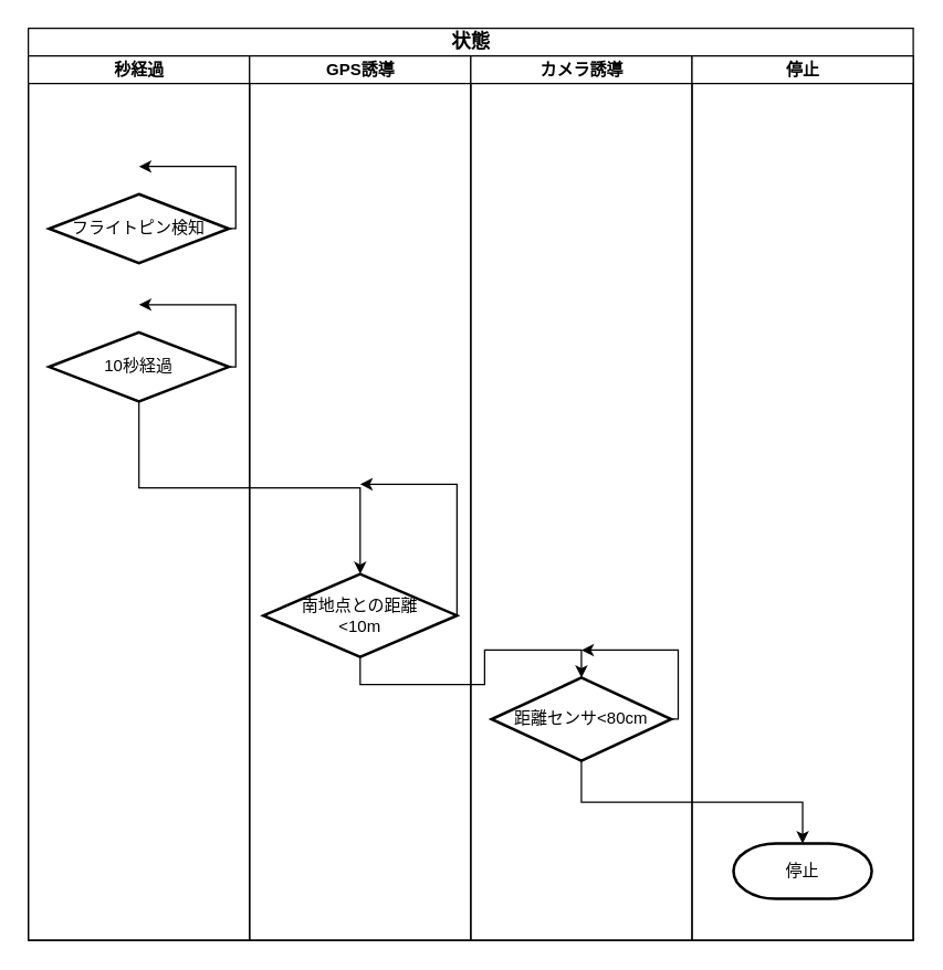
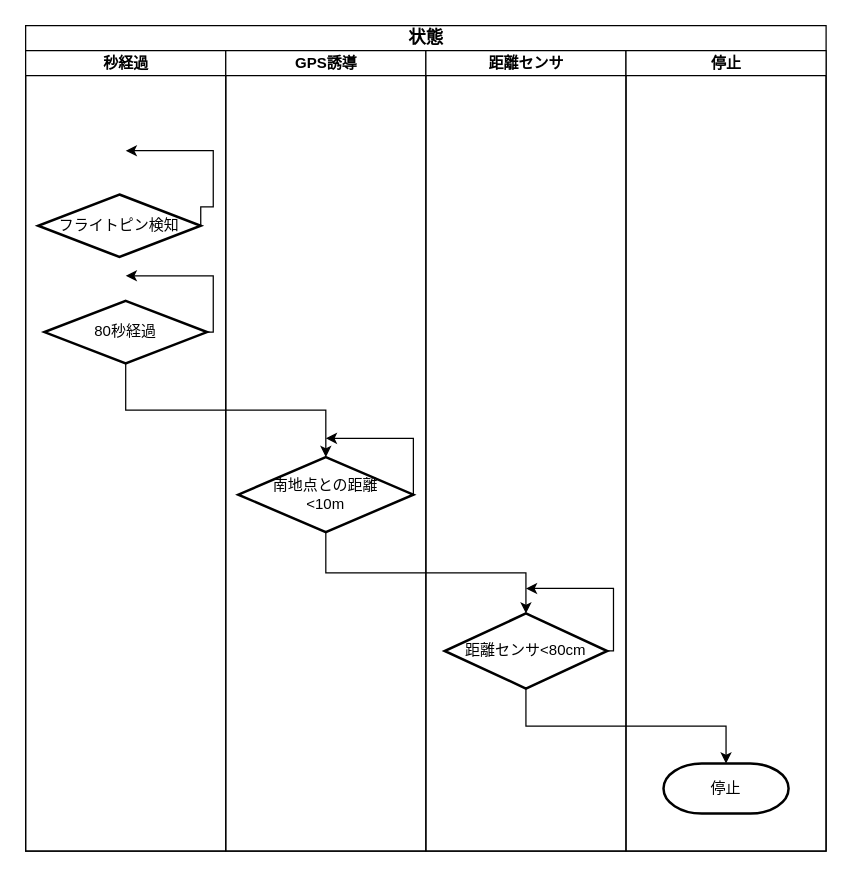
- <mxCell id="11" value="カメラ誘導" style="swimlane;html=1;startSize=20;" parent="2" vertex="1"><mxGeometry x="320" y="20" width="160" height="640" as="geometry" /></mxCell>
+ <mxCell id="11" value="距離センサ" style="swimlane;html=1;startSize=20;" parent="2" vertex="1"><mxGeometry x="320" y="20" width="160" height="640" as="geometry" /></mxCell>
- <mxCell id="5" value="フライトピン検知" style="strokeWidth=2;html=1;shape=mxgraph.flowchart.decision;whiteSpace=wrap;" vertex="1" parent="3"><mxGeometry x="15" y="100" width="130" height="50" as="geometry" /></mxCell>
+ <mxCell id="5" value="フライトピン検知" style="strokeWidth=2;html=1;shape=mxgraph.flowchart.decision;whiteSpace=wrap;" vertex="1" parent="3"><mxGeometry x="10" y="115" width="130" height="50" as="geometry" /></mxCell>
- <mxCell id="7" value="10秒経過" style="strokeWidth=2;html=1;shape=mxgraph.flowchart.decision;whiteSpace=wrap;" vertex="1" parent="3"><mxGeometry x="15" y="200" width="130" height="50" as="geometry" /></mxCell>
+ <mxCell id="7" value="80秒経過" style="strokeWidth=2;html=1;shape=mxgraph.flowchart.decision;whiteSpace=wrap;" vertex="1" parent="3"><mxGeometry x="15" y="200" width="130" height="50" as="geometry" /></mxCell>
- <mxCell id="10" value="&lt;div&gt;南地点との距離&lt;/div&gt;&lt;div&gt;&amp;lt;10m&lt;/div&gt;" style="strokeWidth=2;html=1;shape=mxgraph.flowchart.decision;whiteSpace=wrap;" vertex="1" parent="8"><mxGeometry x="10" y="375" width="140" height="60" as="geometry" /></mxCell>
+ <mxCell id="10" value="&lt;div&gt;南地点との距離&lt;/div&gt;&lt;div&gt;&amp;lt;10m&lt;/div&gt;" style="strokeWidth=2;html=1;shape=mxgraph.flowchart.decision;whiteSpace=wrap;" vertex="1" parent="8"><mxGeometry x="10" y="325" width="140" height="60" as="geometry" /></mxCell>
